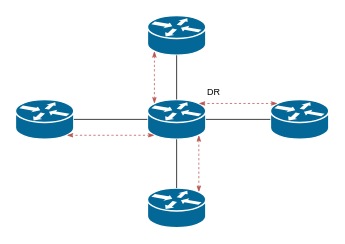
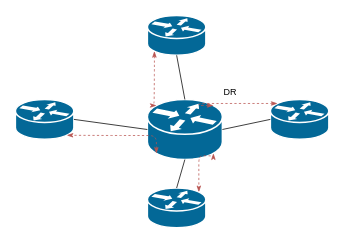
- <mxCell id="6" value="DR" style="shape=mxgraph.cisco.routers.router;html=1;pointerEvents=1;dashed=0;fillColor=#036897;strokeColor=#ffffff;strokeWidth=2;verticalLabelPosition=top;verticalAlign=bottom;align=left;outlineConnect=0;labelPosition=right;" vertex="1" parent="1"><mxGeometry x="196" y="132" width="78" height="53" as="geometry" /></mxCell>
+ <mxCell id="6" value="DR" style="shape=mxgraph.cisco.routers.router;html=1;pointerEvents=1;dashed=0;fillColor=#036897;strokeColor=#ffffff;strokeWidth=2;verticalLabelPosition=top;verticalAlign=bottom;align=left;outlineConnect=0;labelPosition=right;" vertex="1" parent="1"><mxGeometry x="196" y="132" width="100" height="80" as="geometry" /></mxCell>
